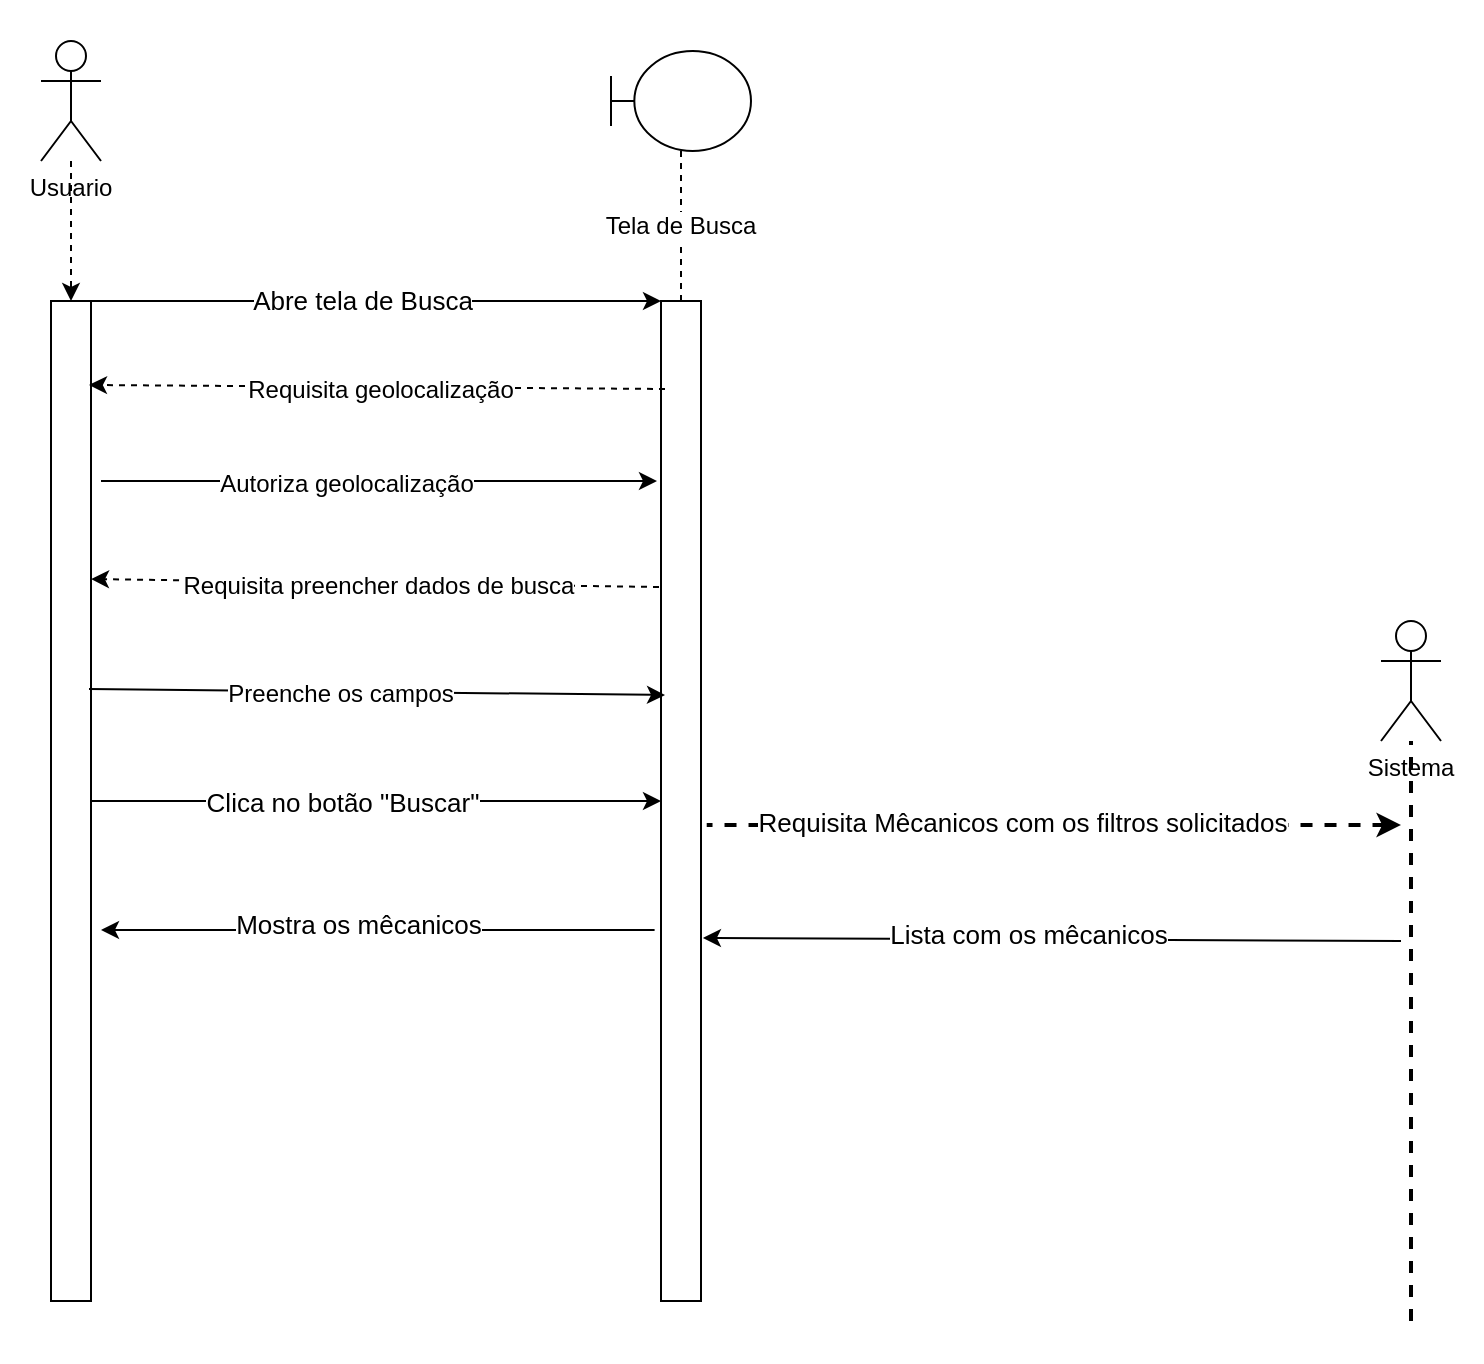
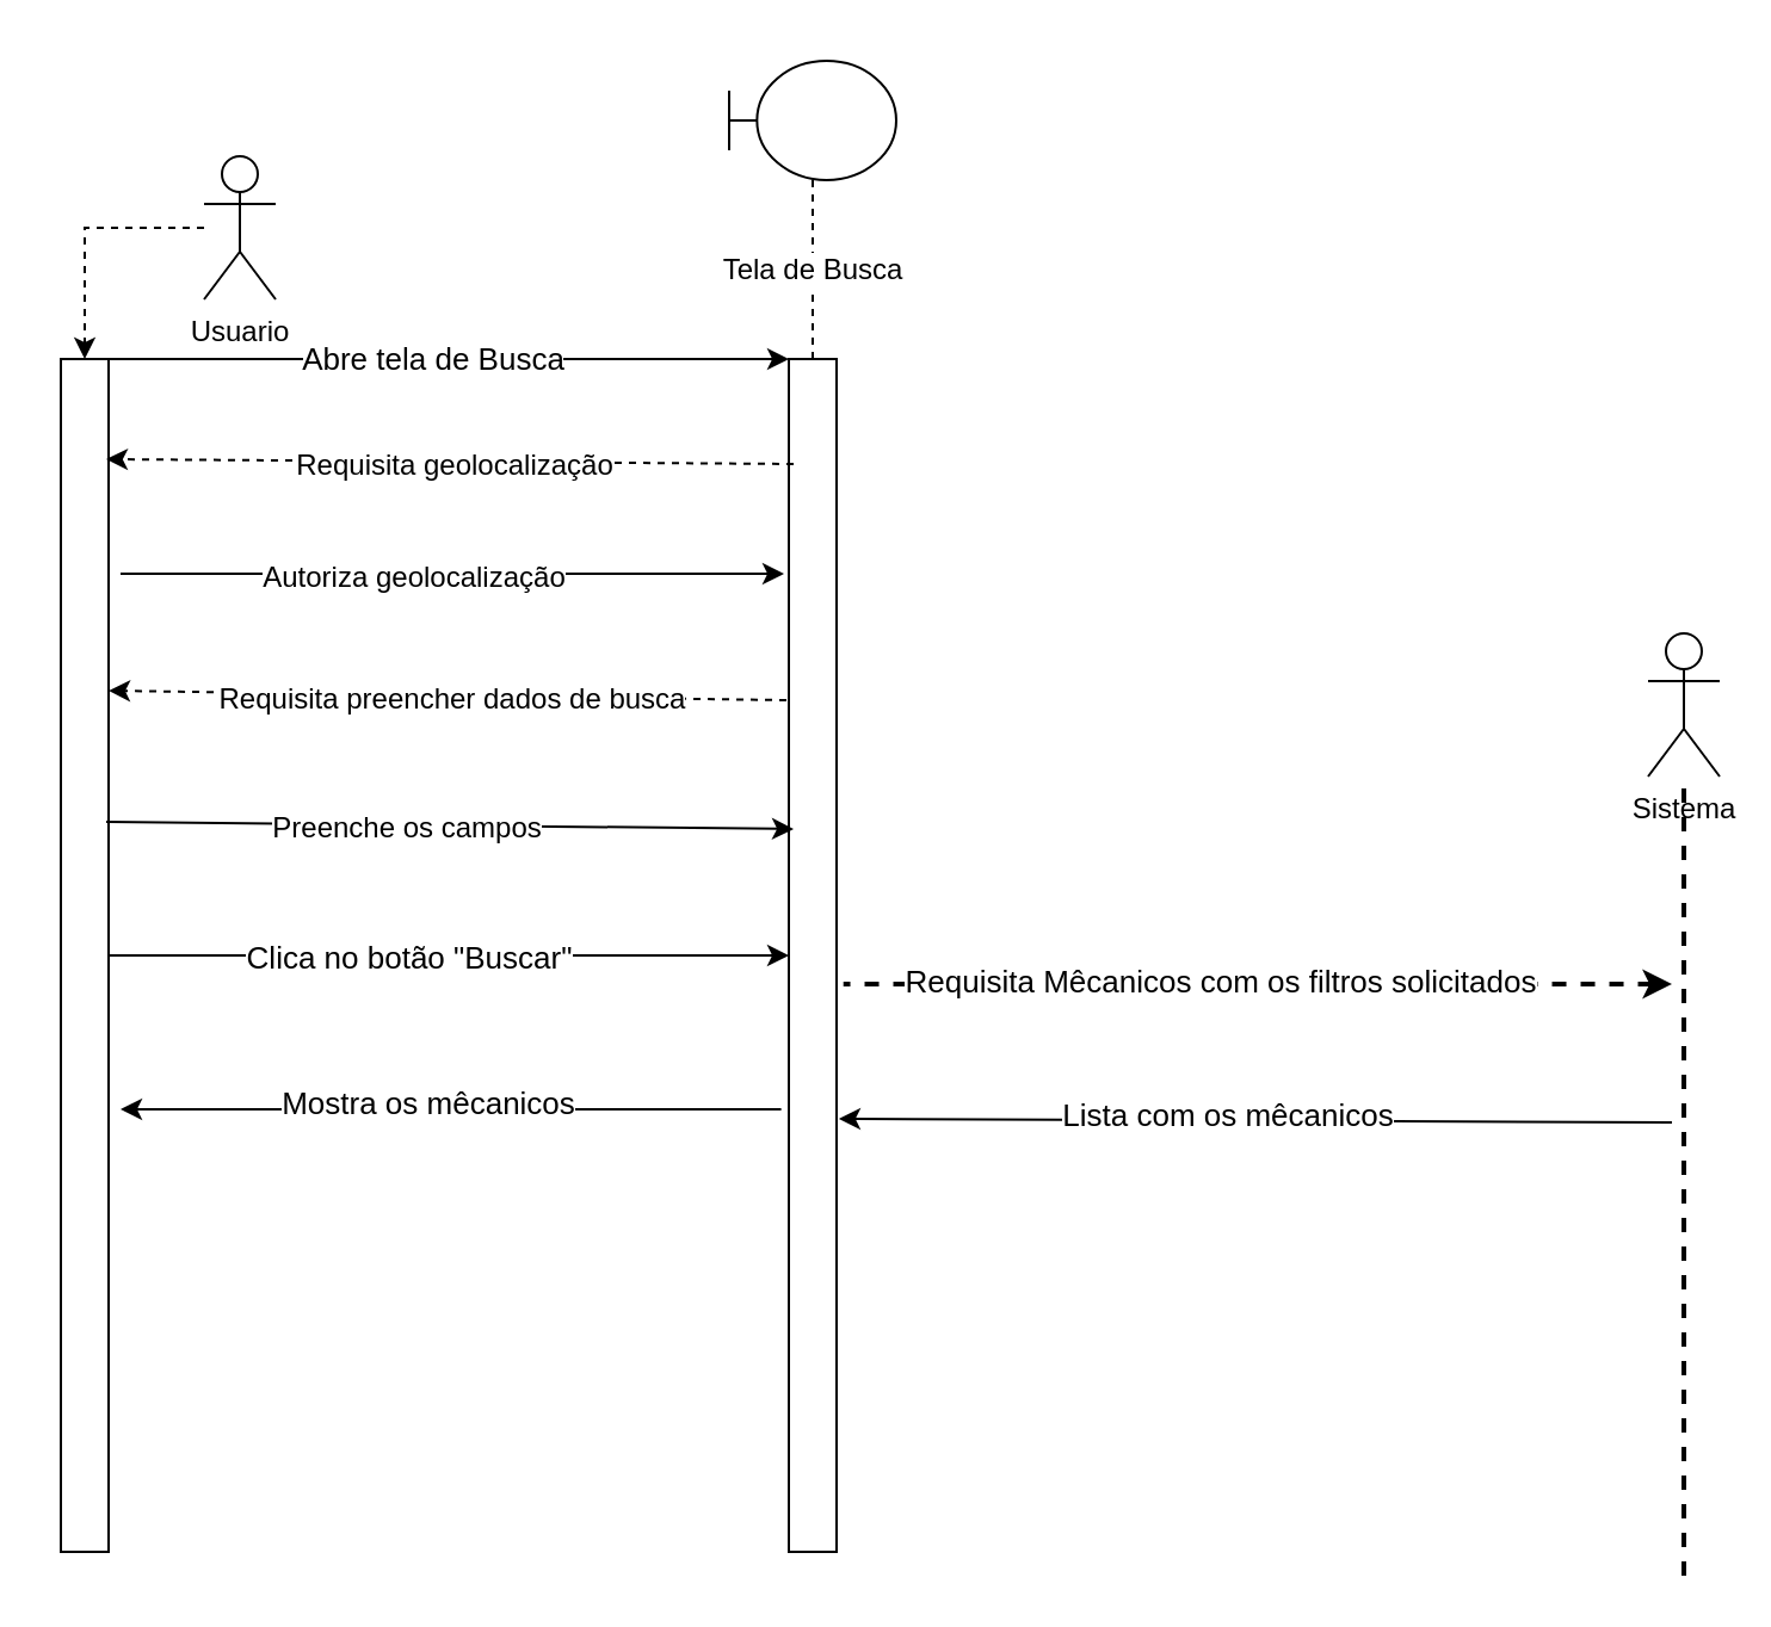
- <mxCell id="3" value="Usuario" style="shape=umlActor;verticalLabelPosition=bottom;verticalAlign=top;html=1;outlineConnect=0;" vertex="1" parent="1"><mxGeometry x="20" y="20" width="30" height="60" as="geometry" /></mxCell>
+ <mxCell id="3" value="Usuario" style="shape=umlActor;verticalLabelPosition=bottom;verticalAlign=top;html=1;outlineConnect=0;" vertex="1" parent="1"><mxGeometry x="85" y="65" width="30" height="60" as="geometry" /></mxCell>
- <mxCell id="21" value="Sistema" style="shape=umlActor;verticalLabelPosition=bottom;verticalAlign=top;html=1;outlineConnect=0;" vertex="1" parent="1"><mxGeometry x="690" y="310" width="30" height="60" as="geometry" /></mxCell>
+ <mxCell id="21" value="Sistema" style="shape=umlActor;verticalLabelPosition=bottom;verticalAlign=top;html=1;outlineConnect=0;" vertex="1" parent="1"><mxGeometry x="690" y="265" width="30" height="60" as="geometry" /></mxCell>
